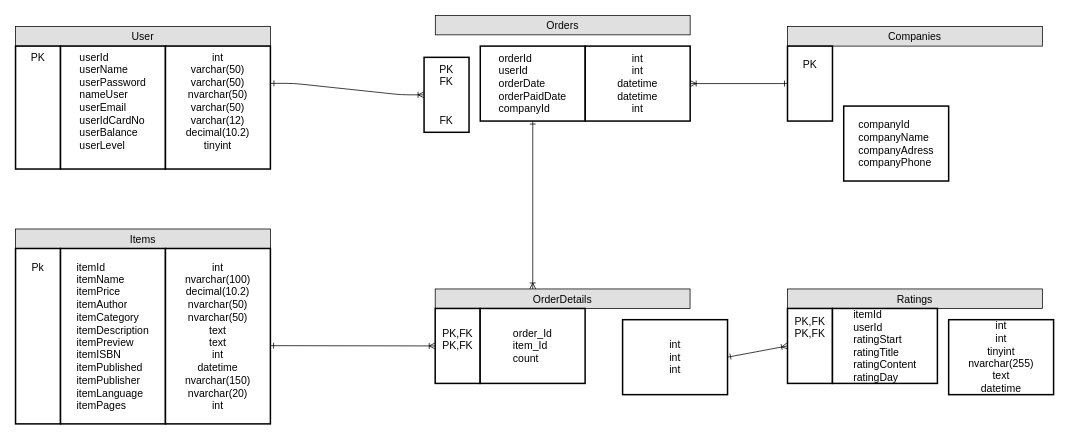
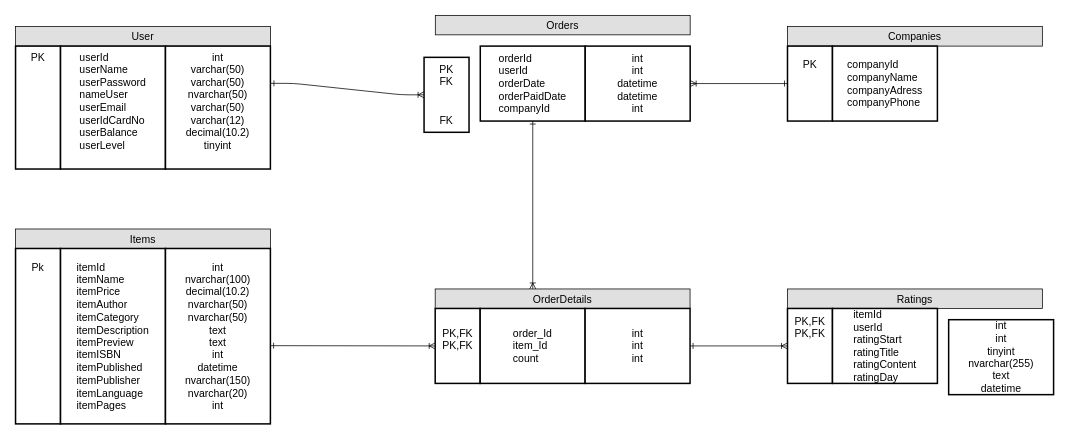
- <mxCell id="28" value="&lt;div style=&quot;text-align: left&quot;&gt;&lt;span&gt;companyId&lt;/span&gt;&lt;br&gt;&lt;/div&gt;&lt;div style=&quot;text-align: left&quot;&gt;&lt;span&gt;companyName&lt;/span&gt;&lt;span&gt;&lt;br&gt;&lt;/span&gt;&lt;/div&gt;&lt;div style=&quot;text-align: left&quot;&gt;&lt;span&gt;companyAdress&lt;/span&gt;&lt;span&gt;&lt;br&gt;&lt;/span&gt;&lt;/div&gt;&lt;div style=&quot;text-align: left&quot;&gt;&lt;span&gt;companyPhone&lt;/span&gt;&lt;span&gt;&lt;br&gt;&lt;/span&gt;&lt;/div&gt;" style="strokeWidth=2;whiteSpace=wrap;html=1;align=center;fontSize=14;" parent="1" vertex="1"><mxGeometry x="1124.853" y="141" width="140" height="100" as="geometry" /></mxCell>
+ <mxCell id="28" value="&lt;div style=&quot;text-align: left&quot;&gt;&lt;span&gt;companyId&lt;/span&gt;&lt;br&gt;&lt;/div&gt;&lt;div style=&quot;text-align: left&quot;&gt;&lt;span&gt;companyName&lt;/span&gt;&lt;span&gt;&lt;br&gt;&lt;/span&gt;&lt;/div&gt;&lt;div style=&quot;text-align: left&quot;&gt;&lt;span&gt;companyAdress&lt;/span&gt;&lt;span&gt;&lt;br&gt;&lt;/span&gt;&lt;/div&gt;&lt;div style=&quot;text-align: left&quot;&gt;&lt;span&gt;companyPhone&lt;/span&gt;&lt;span&gt;&lt;br&gt;&lt;/span&gt;&lt;/div&gt;" style="strokeWidth=2;whiteSpace=wrap;html=1;align=center;fontSize=14;" parent="1" vertex="1"><mxGeometry x="1109.853" y="61" width="140" height="100" as="geometry" /></mxCell>
- <mxCell id="13" value="int&lt;br&gt;int&lt;br&gt;int&lt;br&gt;" style="strokeWidth=2;whiteSpace=wrap;html=1;align=center;fontSize=14;" parent="1" vertex="1"><mxGeometry x="829.853" y="426" width="140" height="100" as="geometry" /></mxCell>
+ <mxCell id="13" value="int&lt;br&gt;int&lt;br&gt;int&lt;br&gt;" style="strokeWidth=2;whiteSpace=wrap;html=1;align=center;fontSize=14;" parent="1" vertex="1"><mxGeometry x="779.853" y="411" width="140" height="100" as="geometry" /></mxCell>
